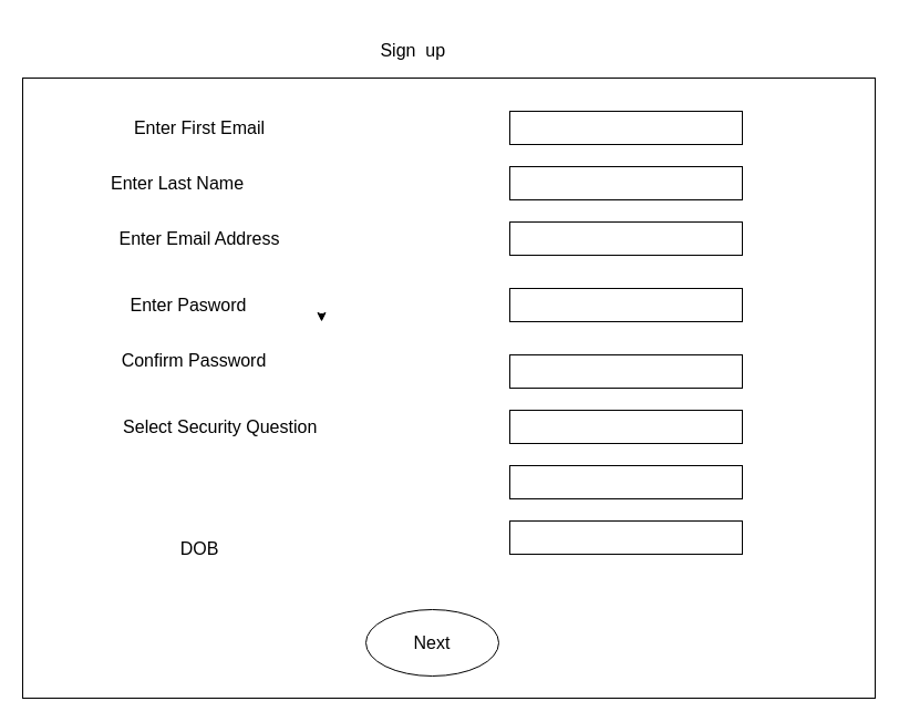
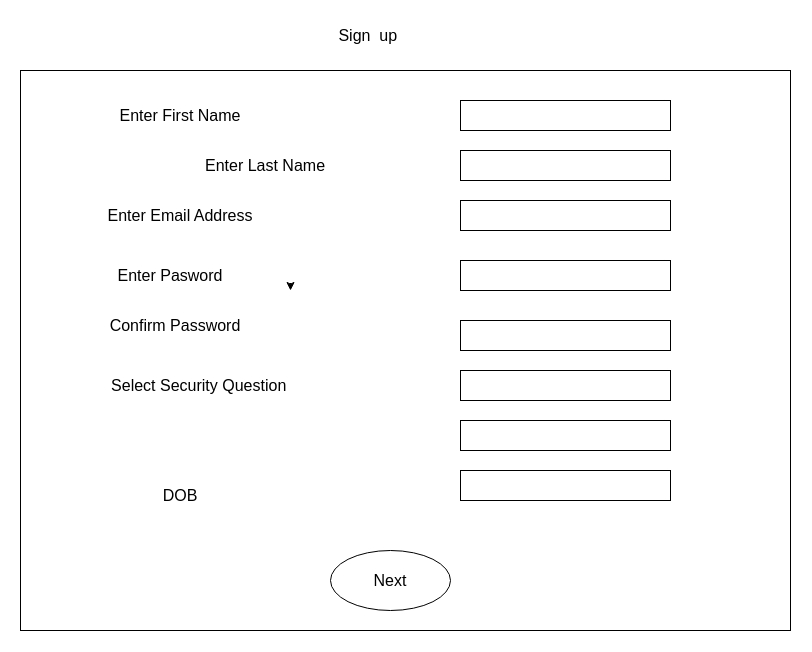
- <mxCell id="2" value="&lt;font style=&quot;font-size: 16px;&quot;&gt;Sign&amp;nbsp; up&amp;nbsp;&lt;/font&gt;" style="text;html=1;strokeColor=none;fillColor=none;align=center;verticalAlign=middle;whiteSpace=wrap;rounded=0;" vertex="1" parent="1"><mxGeometry x="295" y="30" width="160" height="30" as="geometry" /></mxCell>
+ <mxCell id="2" value="&lt;font style=&quot;font-size: 16px;&quot;&gt;Sign&amp;nbsp; up&amp;nbsp;&lt;/font&gt;" style="text;html=1;strokeColor=none;fillColor=none;align=center;verticalAlign=middle;whiteSpace=wrap;rounded=0;" vertex="1" parent="1"><mxGeometry x="290" y="20" width="160" height="30" as="geometry" /></mxCell>
- <mxCell id="5" value="Enter First Email" style="text;html=1;strokeColor=none;fillColor=none;align=center;verticalAlign=middle;whiteSpace=wrap;rounded=0;fontSize=16;" vertex="1" parent="1"><mxGeometry x="60" y="100" width="240" height="30" as="geometry" /></mxCell>
+ <mxCell id="5" value="Enter First Name" style="text;html=1;strokeColor=none;fillColor=none;align=center;verticalAlign=middle;whiteSpace=wrap;rounded=0;fontSize=16;" vertex="1" parent="1"><mxGeometry x="60" y="100" width="240" height="30" as="geometry" /></mxCell>
- <mxCell id="6" value="Enter Last Name" style="text;html=1;strokeColor=none;fillColor=none;align=center;verticalAlign=middle;whiteSpace=wrap;rounded=0;fontSize=16;" vertex="1" parent="1"><mxGeometry x="40" y="150" width="240" height="30" as="geometry" /></mxCell>
+ <mxCell id="6" value="Enter Last Name" style="text;html=1;strokeColor=none;fillColor=none;align=center;verticalAlign=middle;whiteSpace=wrap;rounded=0;fontSize=16;" vertex="1" parent="1"><mxGeometry x="145" y="150" width="240" height="30" as="geometry" /></mxCell>
